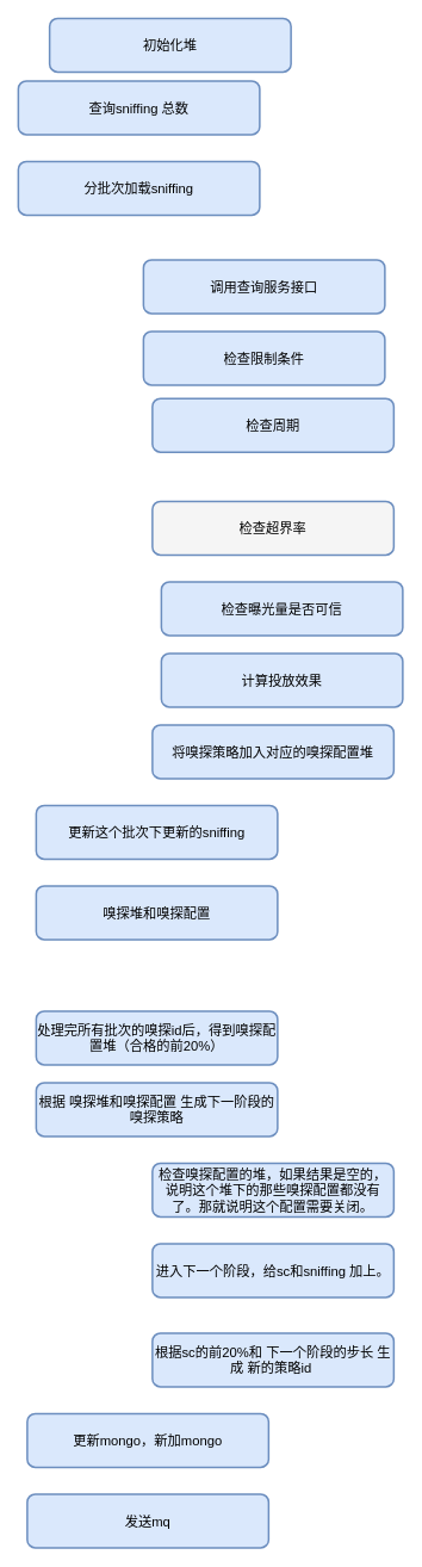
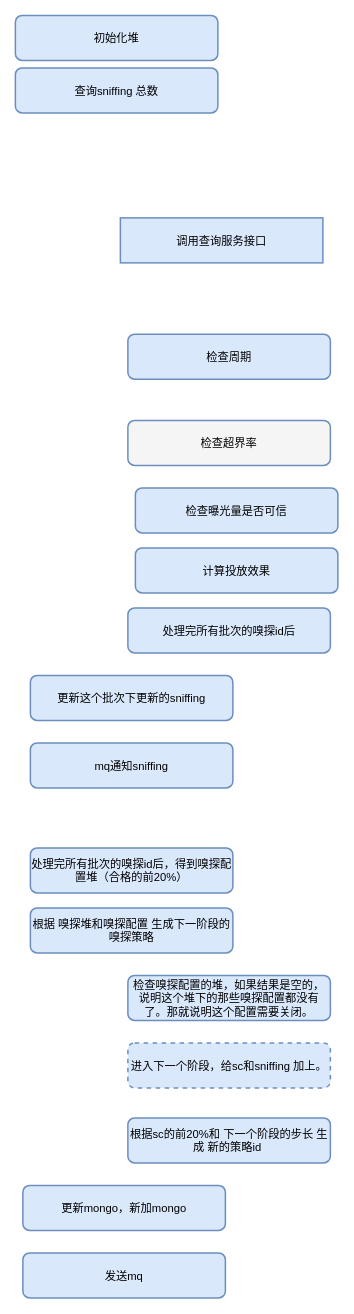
- <mxCell id="3" value="初始化堆" style="rounded=1;whiteSpace=wrap;html=1;strokeWidth=2;fillWeight=4;hachureGap=8;hachureAngle=45;fillColor=#dae8fc;strokeColor=#6c8ebf;fontSize=15;" vertex="1" parent="1"><mxGeometry x="55" y="20" width="270" height="60" as="geometry" /></mxCell>
+ <mxCell id="3" value="初始化堆" style="rounded=1;whiteSpace=wrap;html=1;strokeWidth=2;fillWeight=4;hachureGap=8;hachureAngle=45;fillColor=#dae8fc;strokeColor=#6c8ebf;fontSize=15;" vertex="1" parent="1"><mxGeometry x="20" y="20" width="270" height="60" as="geometry" /></mxCell>
- <mxCell id="2" value="分批次加载sniffing" style="rounded=1;whiteSpace=wrap;html=1;strokeWidth=2;fillWeight=4;hachureGap=8;hachureAngle=45;fillColor=#dae8fc;strokeColor=#6c8ebf;fontSize=15;" vertex="1" parent="1"><mxGeometry x="20" y="180" width="270" height="60" as="geometry" /></mxCell>
- <mxCell id="4" value="调用查询服务接口" style="rounded=1;whiteSpace=wrap;html=1;strokeWidth=2;fillWeight=4;hachureGap=8;hachureAngle=45;fillColor=#dae8fc;strokeColor=#6c8ebf;fontSize=15;" vertex="1" parent="1"><mxGeometry x="160" y="290" width="270" height="60" as="geometry" /></mxCell>
+ <mxCell id="4" value="调用查询服务接口" style="whiteSpace=wrap;html=1;strokeWidth=2;fillWeight=4;hachureGap=8;hachureAngle=45;fillColor=#dae8fc;strokeColor=#6c8ebf;fontSize=15;rounded=0;" vertex="1" parent="1"><mxGeometry x="160" y="290" width="270" height="60" as="geometry" /></mxCell>
- <mxCell id="6" value="检查限制条件" style="rounded=1;whiteSpace=wrap;html=1;strokeWidth=2;fillWeight=4;hachureGap=8;hachureAngle=45;fillColor=#dae8fc;strokeColor=#6c8ebf;fontSize=15;" vertex="1" parent="1"><mxGeometry x="160" y="370" width="270" height="60" as="geometry" /></mxCell>
- <mxCell id="11" value="将嗅探策略加入对应的嗅探配置堆" style="rounded=1;whiteSpace=wrap;html=1;strokeWidth=2;fillWeight=4;hachureGap=8;hachureAngle=45;fillColor=#dae8fc;strokeColor=#6c8ebf;fontSize=15;" vertex="1" parent="1"><mxGeometry x="170" y="810" width="270" height="60" as="geometry" /></mxCell>
+ <mxCell id="11" value="处理完所有批次的嗅探id后" style="rounded=1;whiteSpace=wrap;html=1;strokeWidth=2;fillWeight=4;hachureGap=8;hachureAngle=45;fillColor=#dae8fc;strokeColor=#6c8ebf;fontSize=15;" vertex="1" parent="1"><mxGeometry x="170" y="810" width="270" height="60" as="geometry" /></mxCell>
- <mxCell id="13" value="嗅探堆和嗅探配置" style="rounded=1;whiteSpace=wrap;html=1;strokeWidth=2;fillWeight=4;hachureGap=8;hachureAngle=45;fillColor=#dae8fc;strokeColor=#6c8ebf;fontSize=15;" vertex="1" parent="1"><mxGeometry x="40" y="990" width="270" height="60" as="geometry" /></mxCell>
+ <mxCell id="13" value="mq通知sniffing" style="rounded=1;whiteSpace=wrap;html=1;strokeWidth=2;fillWeight=4;hachureGap=8;hachureAngle=45;fillColor=#dae8fc;strokeColor=#6c8ebf;fontSize=15;" vertex="1" parent="1"><mxGeometry x="40" y="990" width="270" height="60" as="geometry" /></mxCell>
- <mxCell id="17" value="进入下一个阶段，给sc和sniffing 加上。" style="rounded=1;whiteSpace=wrap;html=1;strokeWidth=2;fillWeight=4;hachureGap=8;hachureAngle=45;fillColor=#dae8fc;strokeColor=#6c8ebf;fontSize=15;" vertex="1" parent="1"><mxGeometry x="170" y="1390" width="270" height="60" as="geometry" /></mxCell>
+ <mxCell id="17" value="进入下一个阶段，给sc和sniffing 加上。" style="rounded=1;whiteSpace=wrap;html=1;strokeWidth=2;fillWeight=4;hachureGap=8;hachureAngle=45;fillColor=#dae8fc;strokeColor=#6c8ebf;fontSize=15;dashed=1;" vertex="1" parent="1"><mxGeometry x="170" y="1390" width="270" height="60" as="geometry" /></mxCell>
